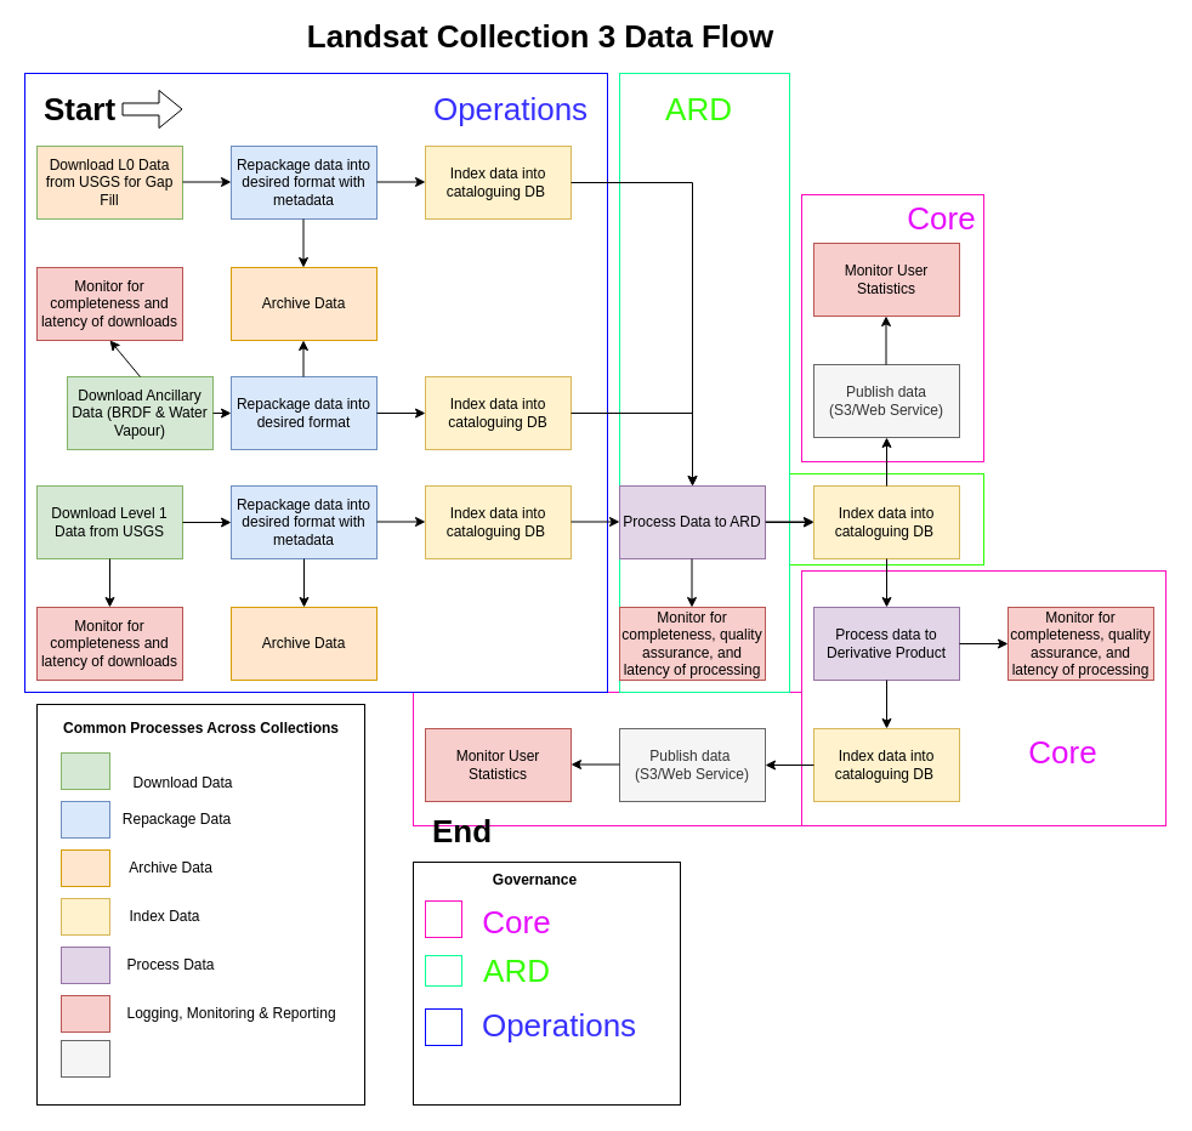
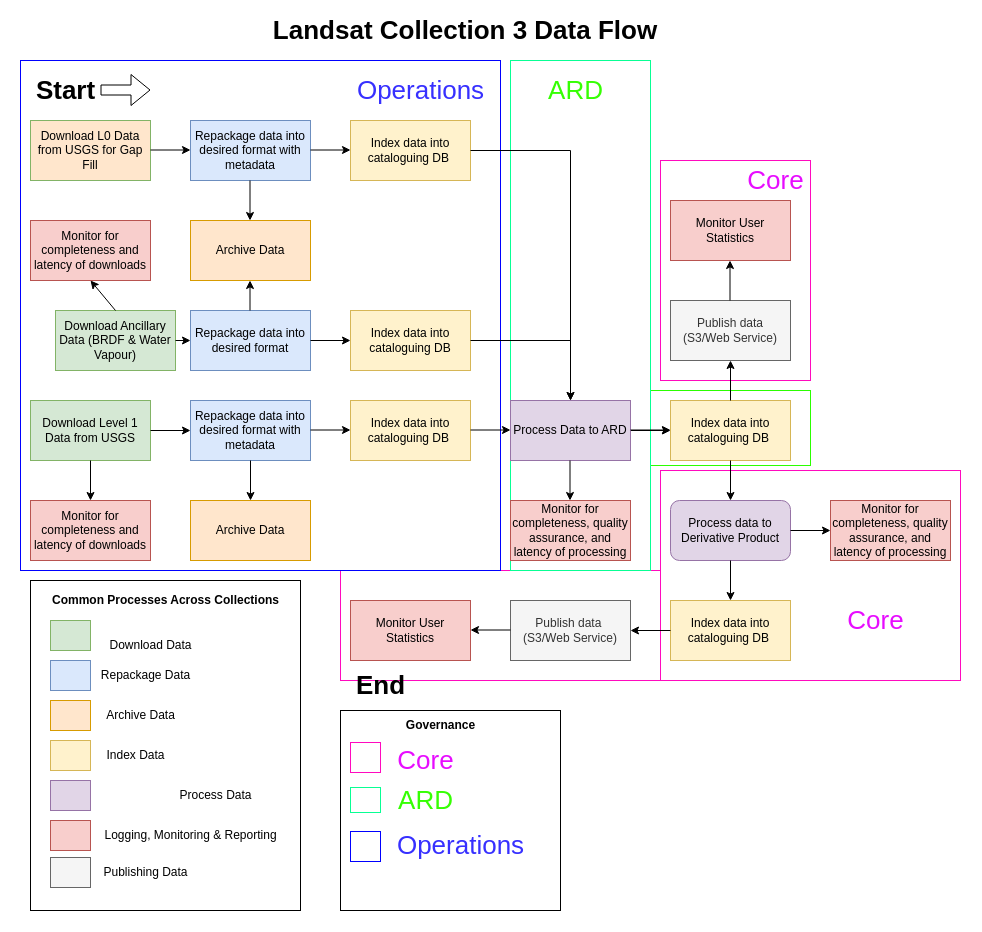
- <mxCell id="8" value="Landsat Collection 3 Data Flow" style="text;html=1;strokeColor=none;fillColor=none;align=center;verticalAlign=middle;whiteSpace=wrap;rounded=0;fontStyle=1;fontSize=26;" parent="1" vertex="1"><mxGeometry x="180" y="20" width="530" height="20" as="geometry" /></mxCell>
+ <mxCell id="8" value="Landsat Collection 3 Data Flow" style="text;html=1;strokeColor=none;fillColor=none;align=center;verticalAlign=middle;whiteSpace=wrap;rounded=0;fontStyle=1;fontSize=26;" parent="1" vertex="1"><mxGeometry x="200" y="20" width="530" height="20" as="geometry" /></mxCell>
- <mxCell id="31" value="Process data to Derivative Product" style="rounded=0;whiteSpace=wrap;html=1;fillColor=#e1d5e7;strokeColor=#9673a6;" parent="1" vertex="1"><mxGeometry x="670" y="500" width="120" height="60" as="geometry" /></mxCell>
+ <mxCell id="31" value="Process data to Derivative Product" style="whiteSpace=wrap;html=1;fillColor=#e1d5e7;strokeColor=#9673a6;rounded=1;" parent="1" vertex="1"><mxGeometry x="670" y="500" width="120" height="60" as="geometry" /></mxCell>
- <mxCell id="51" value="Process Data" style="text;html=1;align=center;verticalAlign=middle;resizable=0;points=[];autosize=1;" parent="1" vertex="1"><mxGeometry x="95" y="785" width="90" height="20" as="geometry" /></mxCell>
+ <mxCell id="51" value="Process Data" style="text;html=1;align=center;verticalAlign=middle;resizable=0;points=[];autosize=1;" parent="1" vertex="1"><mxGeometry x="170" y="785" width="90" height="20" as="geometry" /></mxCell>
+ <mxCell id="55" value="Publishing Data" style="text;html=1;align=center;verticalAlign=middle;resizable=0;points=[];autosize=1;" parent="1" vertex="1"><mxGeometry x="95" y="862" width="100" height="20" as="geometry" /></mxCell>
